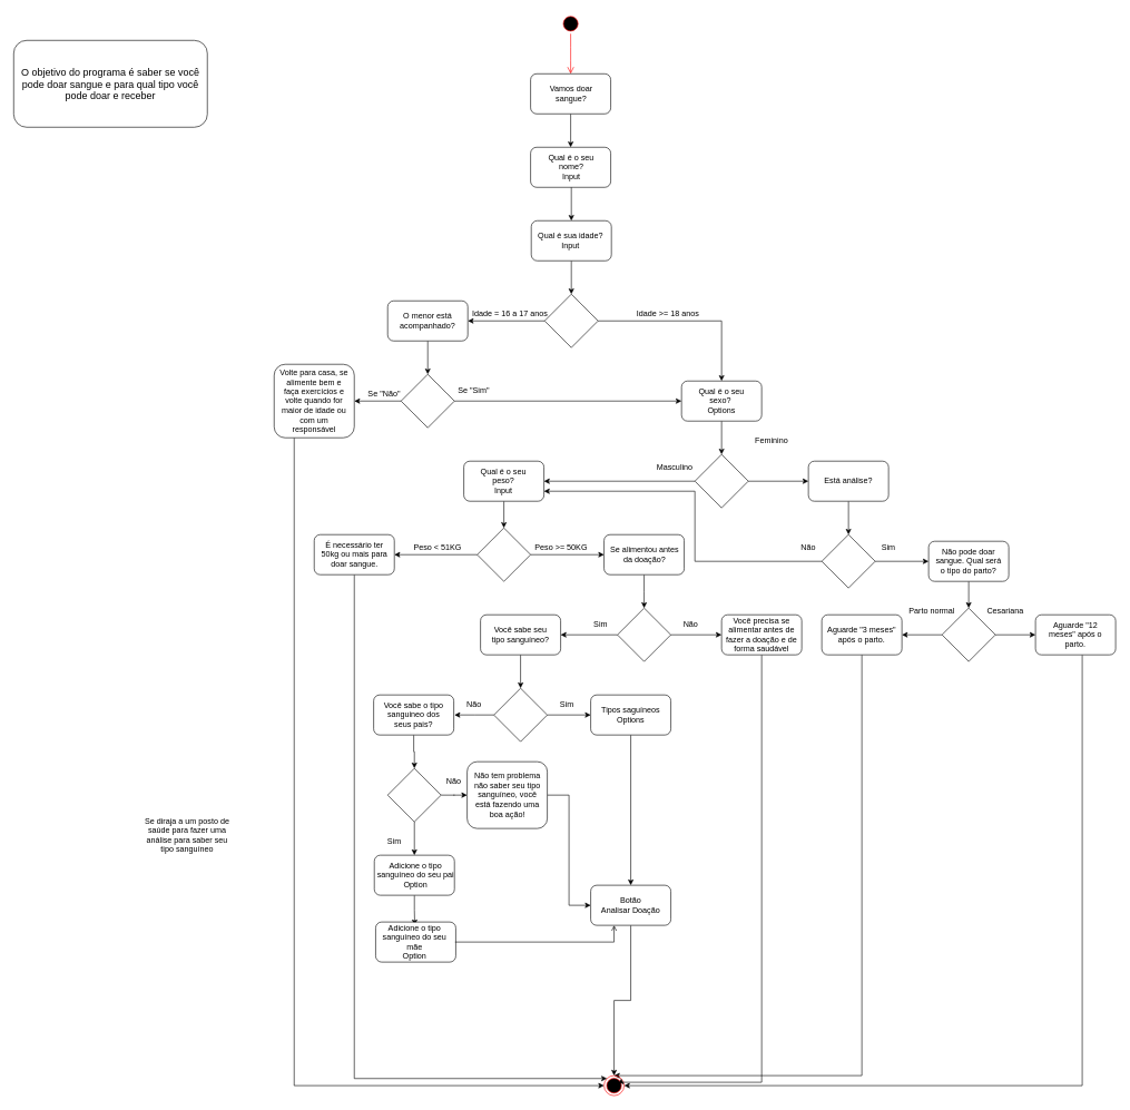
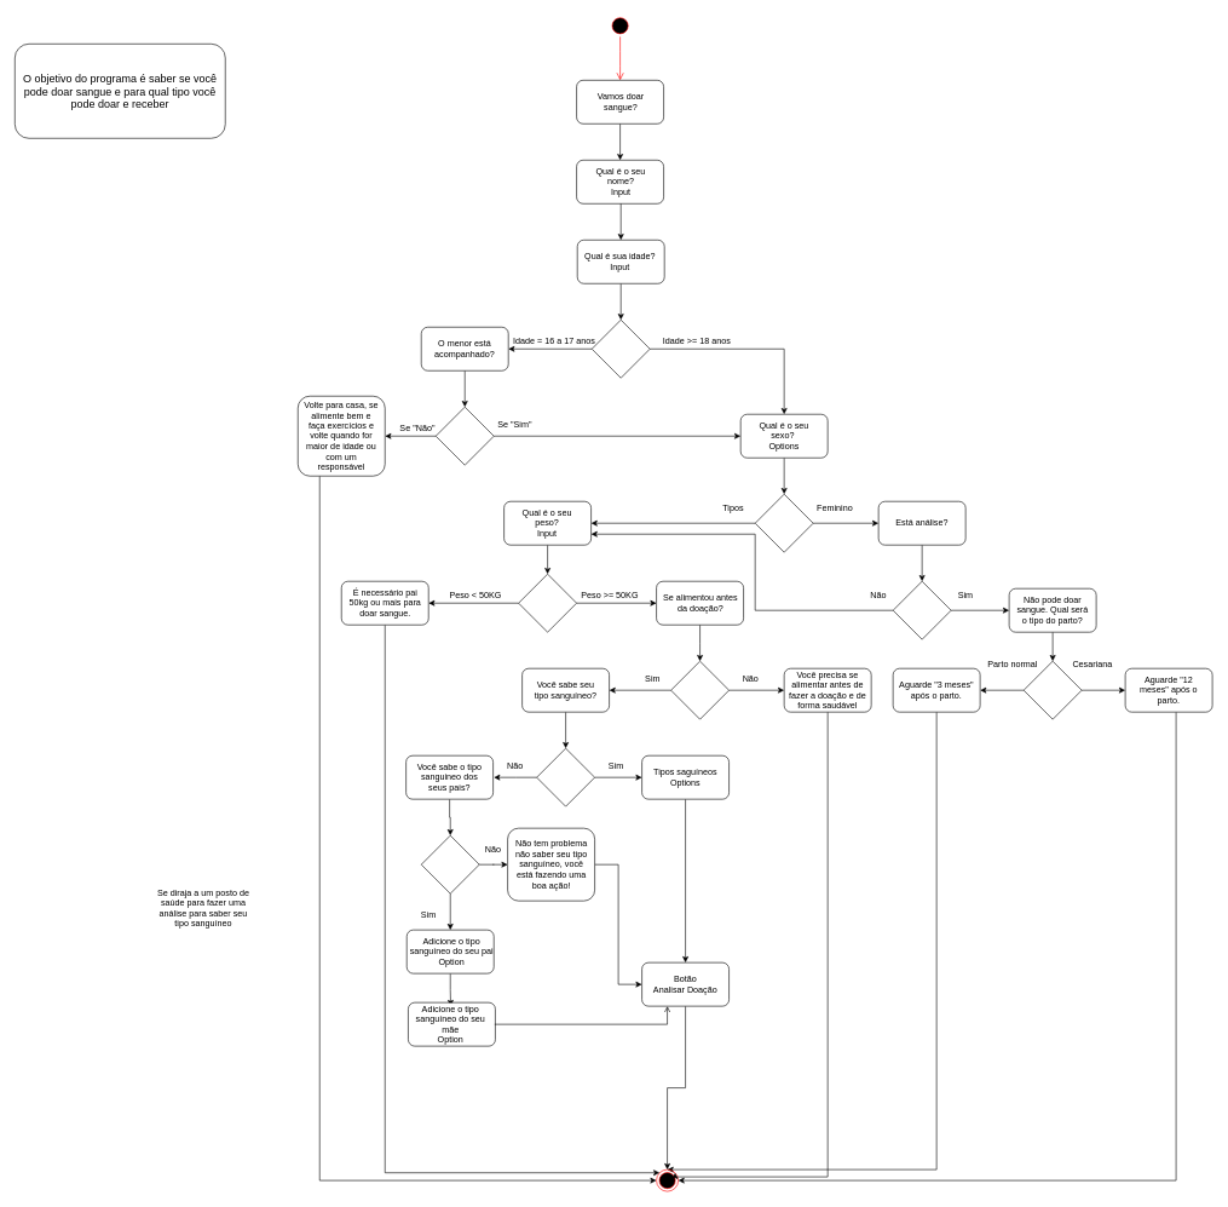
- <mxCell id="25" value="Idade &amp;gt;= 18 anos" style="text;html=1;strokeColor=none;fillColor=none;align=center;verticalAlign=middle;whiteSpace=wrap;rounded=0;" vertex="1" parent="1"><mxGeometry x="935" y="460" width="130" height="20" as="geometry" /></mxCell>
+ <mxCell id="25" value="Idade &amp;gt;= 18 anos" style="text;html=1;strokeColor=none;fillColor=none;align=center;verticalAlign=middle;whiteSpace=wrap;rounded=0;" vertex="1" parent="1"><mxGeometry x="895" y="460" width="130" height="20" as="geometry" /></mxCell>
- <mxCell id="35" value="Feminino" style="text;html=1;strokeColor=none;fillColor=none;align=center;verticalAlign=middle;whiteSpace=wrap;rounded=0;" vertex="1" parent="1"><mxGeometry x="1125" y="650" width="60" height="20" as="geometry" /></mxCell>
+ <mxCell id="35" value="Feminino" style="text;html=1;strokeColor=none;fillColor=none;align=center;verticalAlign=middle;whiteSpace=wrap;rounded=0;" vertex="1" parent="1"><mxGeometry x="1120" y="690" width="60" height="20" as="geometry" /></mxCell>
- <mxCell id="36" value="Masculino" style="text;html=1;strokeColor=none;fillColor=none;align=center;verticalAlign=middle;whiteSpace=wrap;rounded=0;" vertex="1" parent="1"><mxGeometry x="980" y="690" width="60" height="20" as="geometry" /></mxCell>
+ <mxCell id="36" value="Tipos" style="text;html=1;strokeColor=none;fillColor=none;align=center;verticalAlign=middle;whiteSpace=wrap;rounded=0;" vertex="1" parent="1"><mxGeometry x="980" y="690" width="60" height="20" as="geometry" /></mxCell>
- <mxCell id="70" value="Peso &amp;lt; 51KG" style="text;html=1;strokeColor=none;fillColor=none;align=center;verticalAlign=middle;whiteSpace=wrap;rounded=0;" vertex="1" parent="1"><mxGeometry x="585" y="810" width="140" height="20" as="geometry" /></mxCell>
+ <mxCell id="70" value="Peso &amp;lt; 50KG" style="text;html=1;strokeColor=none;fillColor=none;align=center;verticalAlign=middle;whiteSpace=wrap;rounded=0;" vertex="1" parent="1"><mxGeometry x="585" y="810" width="140" height="20" as="geometry" /></mxCell>
- <mxCell id="72" value="É necessário ter 50kg ou mais para doar sangue." style="text;html=1;strokeColor=none;fillColor=none;align=center;verticalAlign=middle;whiteSpace=wrap;rounded=0;" vertex="1" parent="1"><mxGeometry x="474.5" y="805" width="111" height="50" as="geometry" /></mxCell>
+ <mxCell id="72" value="É necessário pai 50kg ou mais para doar sangue." style="text;html=1;strokeColor=none;fillColor=none;align=center;verticalAlign=middle;whiteSpace=wrap;rounded=0;" vertex="1" parent="1"><mxGeometry x="474.5" y="805" width="111" height="50" as="geometry" /></mxCell>
